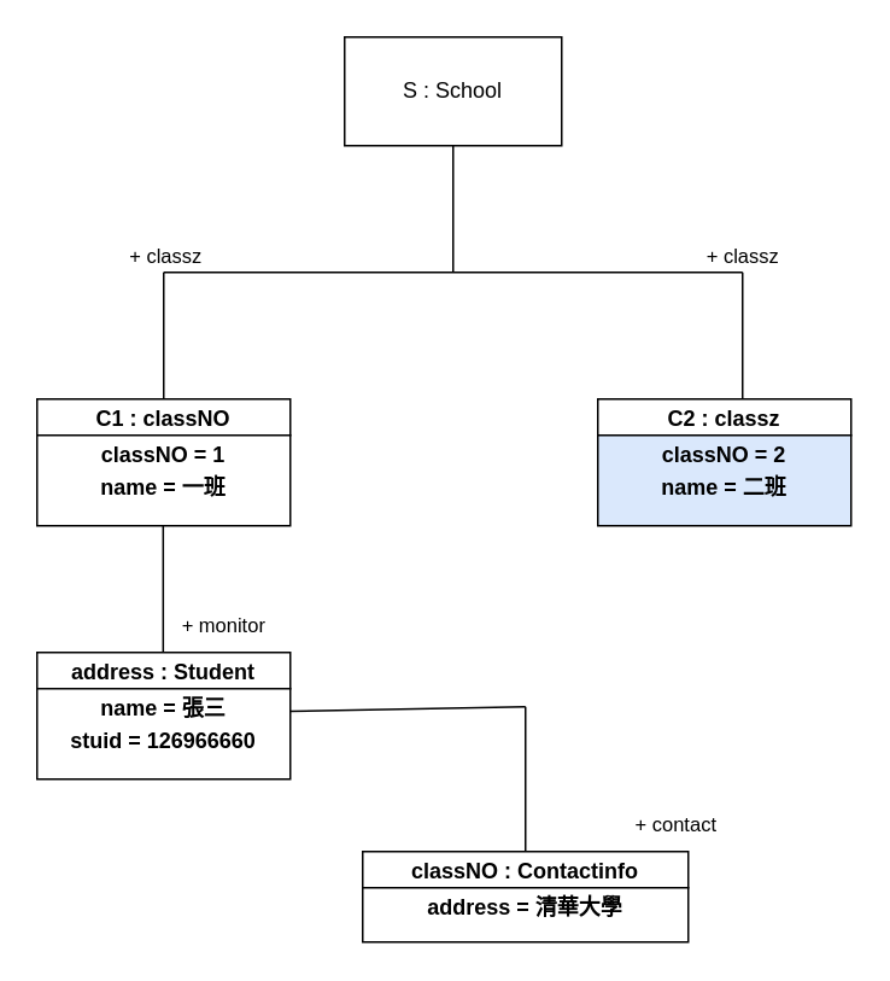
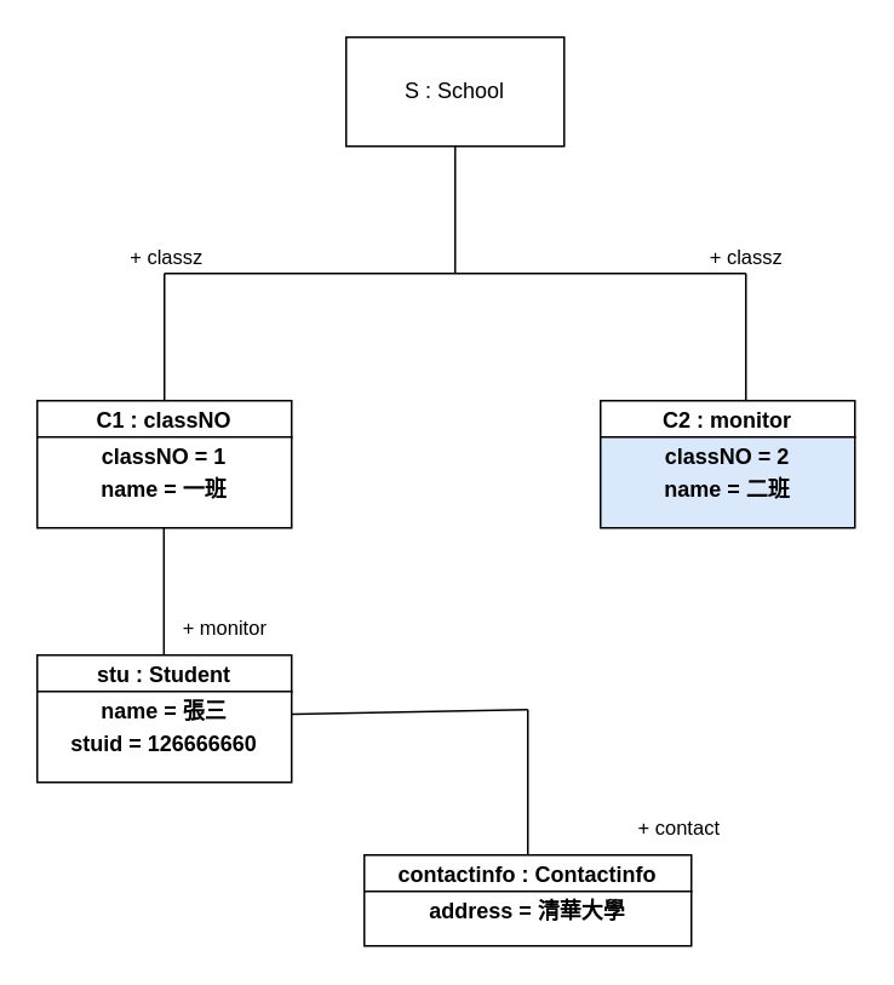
- <mxCell id="10" value="&lt;p style=&quot;margin:0px;margin-top:4px;text-align:center;&quot;&gt;&lt;b&gt;C2 : classz&lt;/b&gt;&lt;/p&gt;&lt;p style=&quot;margin:0px;margin-top:4px;text-align:center;&quot;&gt;&lt;b&gt;&lt;br&gt;&lt;/b&gt;&lt;/p&gt;" style="verticalAlign=top;align=left;overflow=fill;fontSize=12;fontFamily=Helvetica;html=1;whiteSpace=wrap;" vertex="1" parent="1"><mxGeometry x="330" y="220" width="140" height="20" as="geometry" /></mxCell>
+ <mxCell id="10" value="&lt;p style=&quot;margin:0px;margin-top:4px;text-align:center;&quot;&gt;&lt;b&gt;C2 : monitor&lt;/b&gt;&lt;/p&gt;&lt;p style=&quot;margin:0px;margin-top:4px;text-align:center;&quot;&gt;&lt;b&gt;&lt;br&gt;&lt;/b&gt;&lt;/p&gt;" style="verticalAlign=top;align=left;overflow=fill;fontSize=12;fontFamily=Helvetica;html=1;whiteSpace=wrap;" vertex="1" parent="1"><mxGeometry x="330" y="220" width="140" height="20" as="geometry" /></mxCell>
- <mxCell id="13" value="&lt;p style=&quot;margin:0px;margin-top:4px;text-align:center;&quot;&gt;&lt;b&gt;address : Student&lt;/b&gt;&lt;/p&gt;&lt;p style=&quot;margin:0px;margin-top:4px;text-align:center;&quot;&gt;&lt;b&gt;&lt;br&gt;&lt;/b&gt;&lt;/p&gt;" style="verticalAlign=top;align=left;overflow=fill;fontSize=12;fontFamily=Helvetica;html=1;whiteSpace=wrap;" vertex="1" parent="1"><mxGeometry x="20" y="360" width="140" height="20" as="geometry" /></mxCell>
+ <mxCell id="13" value="&lt;p style=&quot;margin:0px;margin-top:4px;text-align:center;&quot;&gt;&lt;b&gt;stu : Student&lt;/b&gt;&lt;/p&gt;&lt;p style=&quot;margin:0px;margin-top:4px;text-align:center;&quot;&gt;&lt;b&gt;&lt;br&gt;&lt;/b&gt;&lt;/p&gt;" style="verticalAlign=top;align=left;overflow=fill;fontSize=12;fontFamily=Helvetica;html=1;whiteSpace=wrap;" vertex="1" parent="1"><mxGeometry x="20" y="360" width="140" height="20" as="geometry" /></mxCell>
- <mxCell id="14" value="&lt;p style=&quot;margin:0px;margin-top:4px;text-align:center;&quot;&gt;&lt;b&gt;name = 張三&lt;/b&gt;&lt;/p&gt;&lt;p style=&quot;margin:0px;margin-top:4px;text-align:center;&quot;&gt;&lt;b&gt;stuid = 126966660&lt;/b&gt;&lt;/p&gt;" style="verticalAlign=top;align=left;overflow=fill;fontSize=12;fontFamily=Helvetica;html=1;whiteSpace=wrap;" vertex="1" parent="1"><mxGeometry x="20" y="380" width="140" height="50" as="geometry" /></mxCell>
+ <mxCell id="14" value="&lt;p style=&quot;margin:0px;margin-top:4px;text-align:center;&quot;&gt;&lt;b&gt;name = 張三&lt;/b&gt;&lt;/p&gt;&lt;p style=&quot;margin:0px;margin-top:4px;text-align:center;&quot;&gt;&lt;b&gt;stuid = 126666660&lt;/b&gt;&lt;/p&gt;" style="verticalAlign=top;align=left;overflow=fill;fontSize=12;fontFamily=Helvetica;html=1;whiteSpace=wrap;" vertex="1" parent="1"><mxGeometry x="20" y="380" width="140" height="50" as="geometry" /></mxCell>
- <mxCell id="17" value="&lt;p style=&quot;margin:0px;margin-top:4px;text-align:center;&quot;&gt;&lt;b&gt;classNO : Contactinfo&lt;/b&gt;&lt;/p&gt;" style="verticalAlign=top;align=left;overflow=fill;fontSize=12;fontFamily=Helvetica;html=1;whiteSpace=wrap;" vertex="1" parent="1"><mxGeometry x="200" y="470" width="180" height="20" as="geometry" /></mxCell>
+ <mxCell id="17" value="&lt;p style=&quot;margin:0px;margin-top:4px;text-align:center;&quot;&gt;&lt;b&gt;contactinfo : Contactinfo&lt;/b&gt;&lt;/p&gt;" style="verticalAlign=top;align=left;overflow=fill;fontSize=12;fontFamily=Helvetica;html=1;whiteSpace=wrap;" vertex="1" parent="1"><mxGeometry x="200" y="470" width="180" height="20" as="geometry" /></mxCell>
